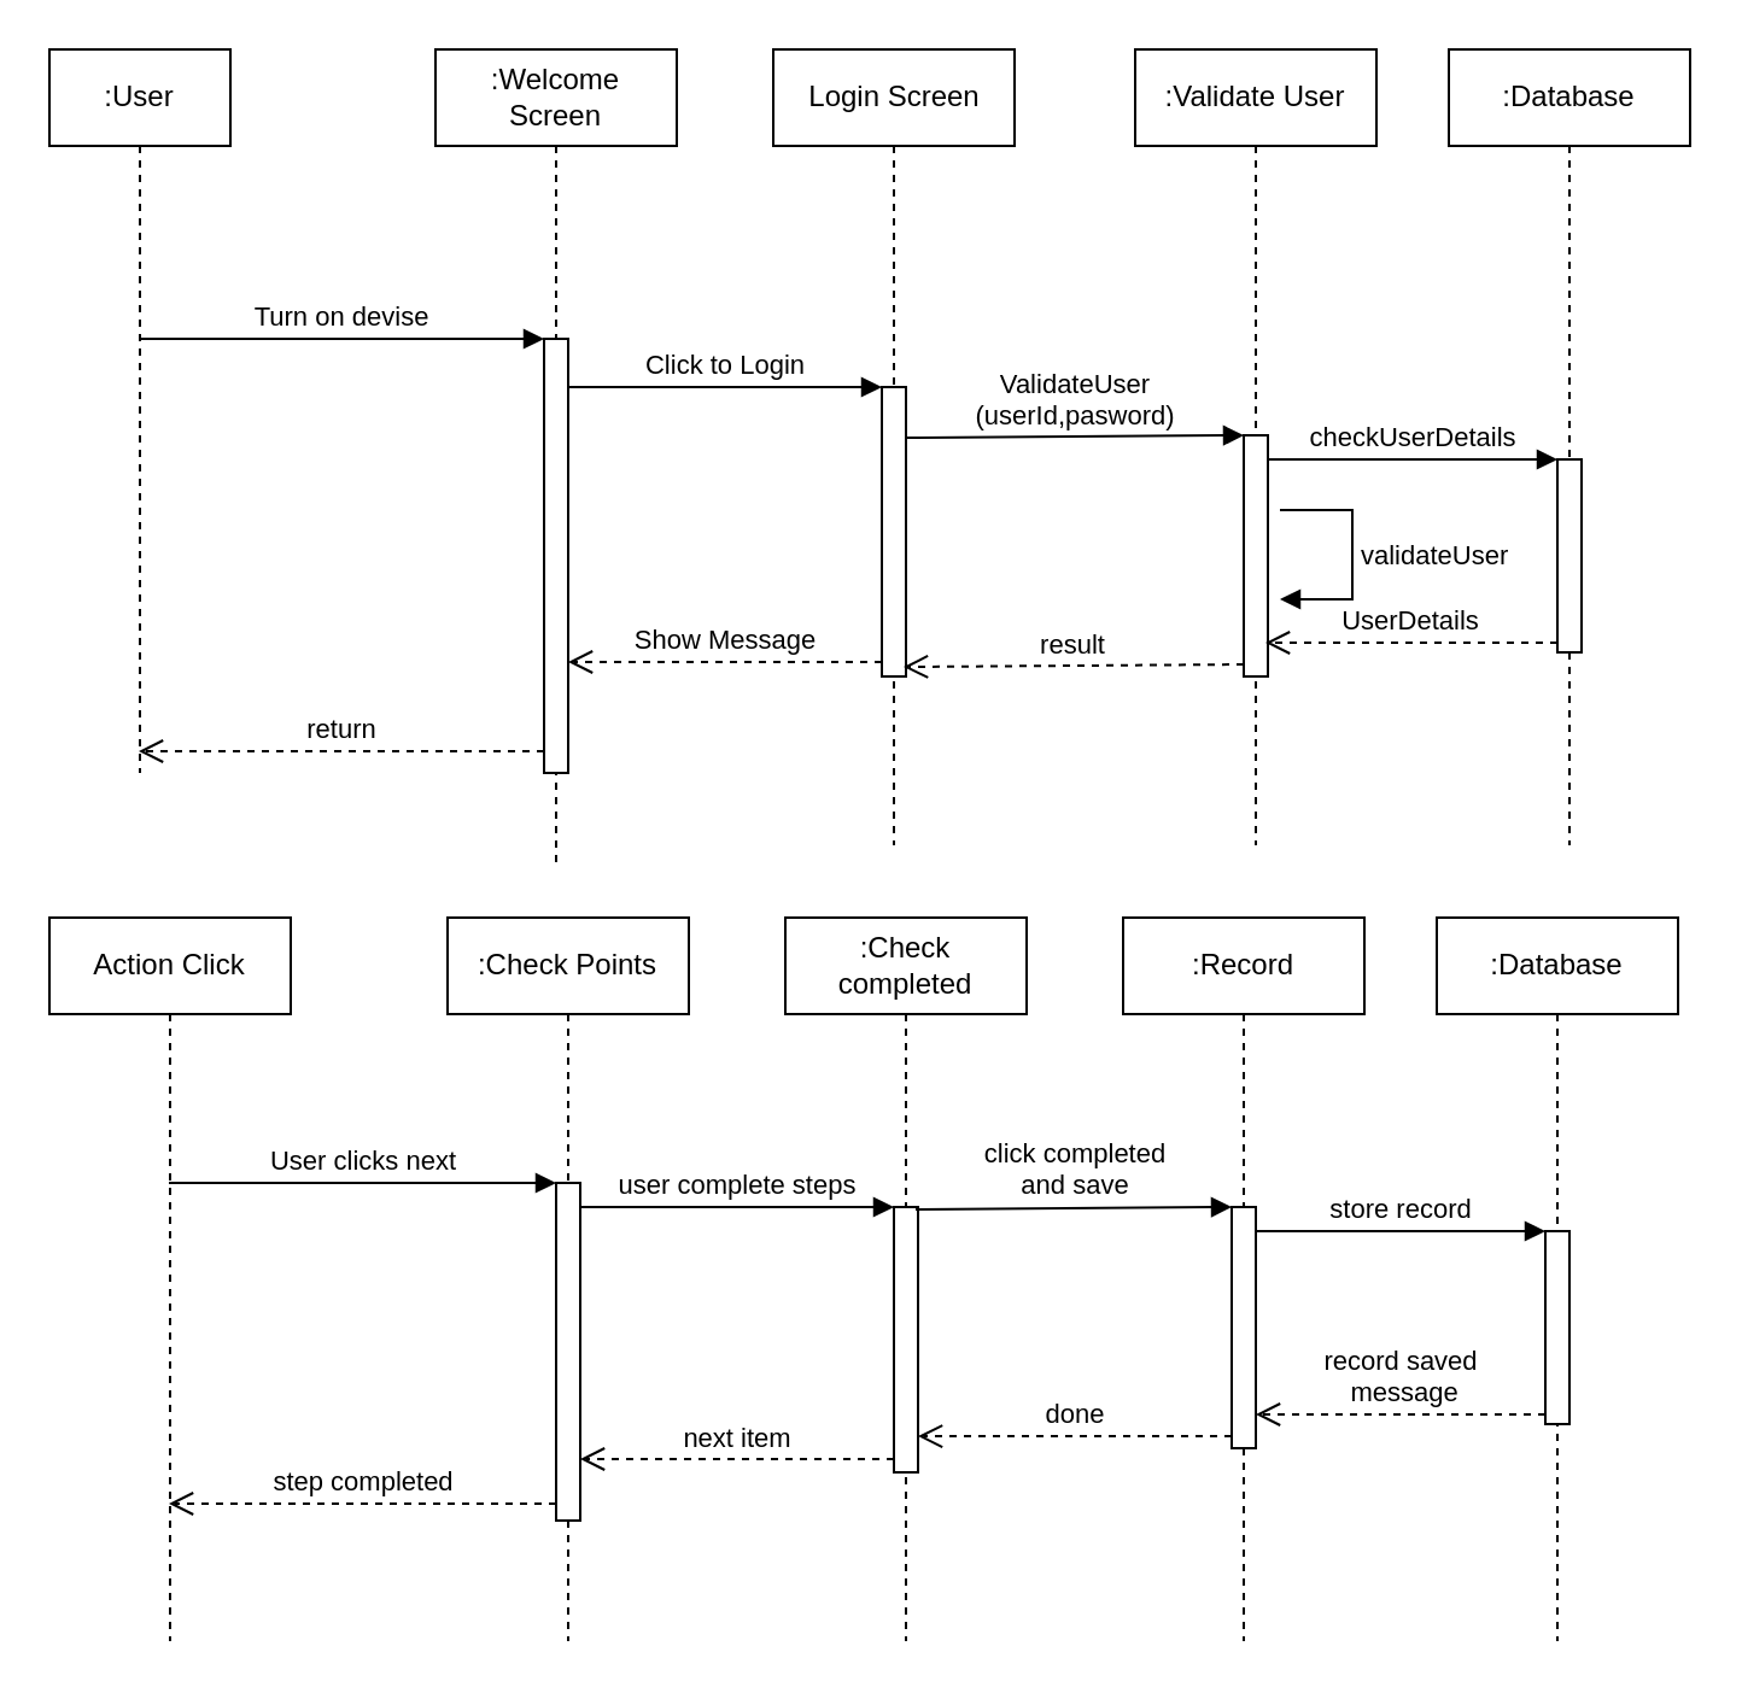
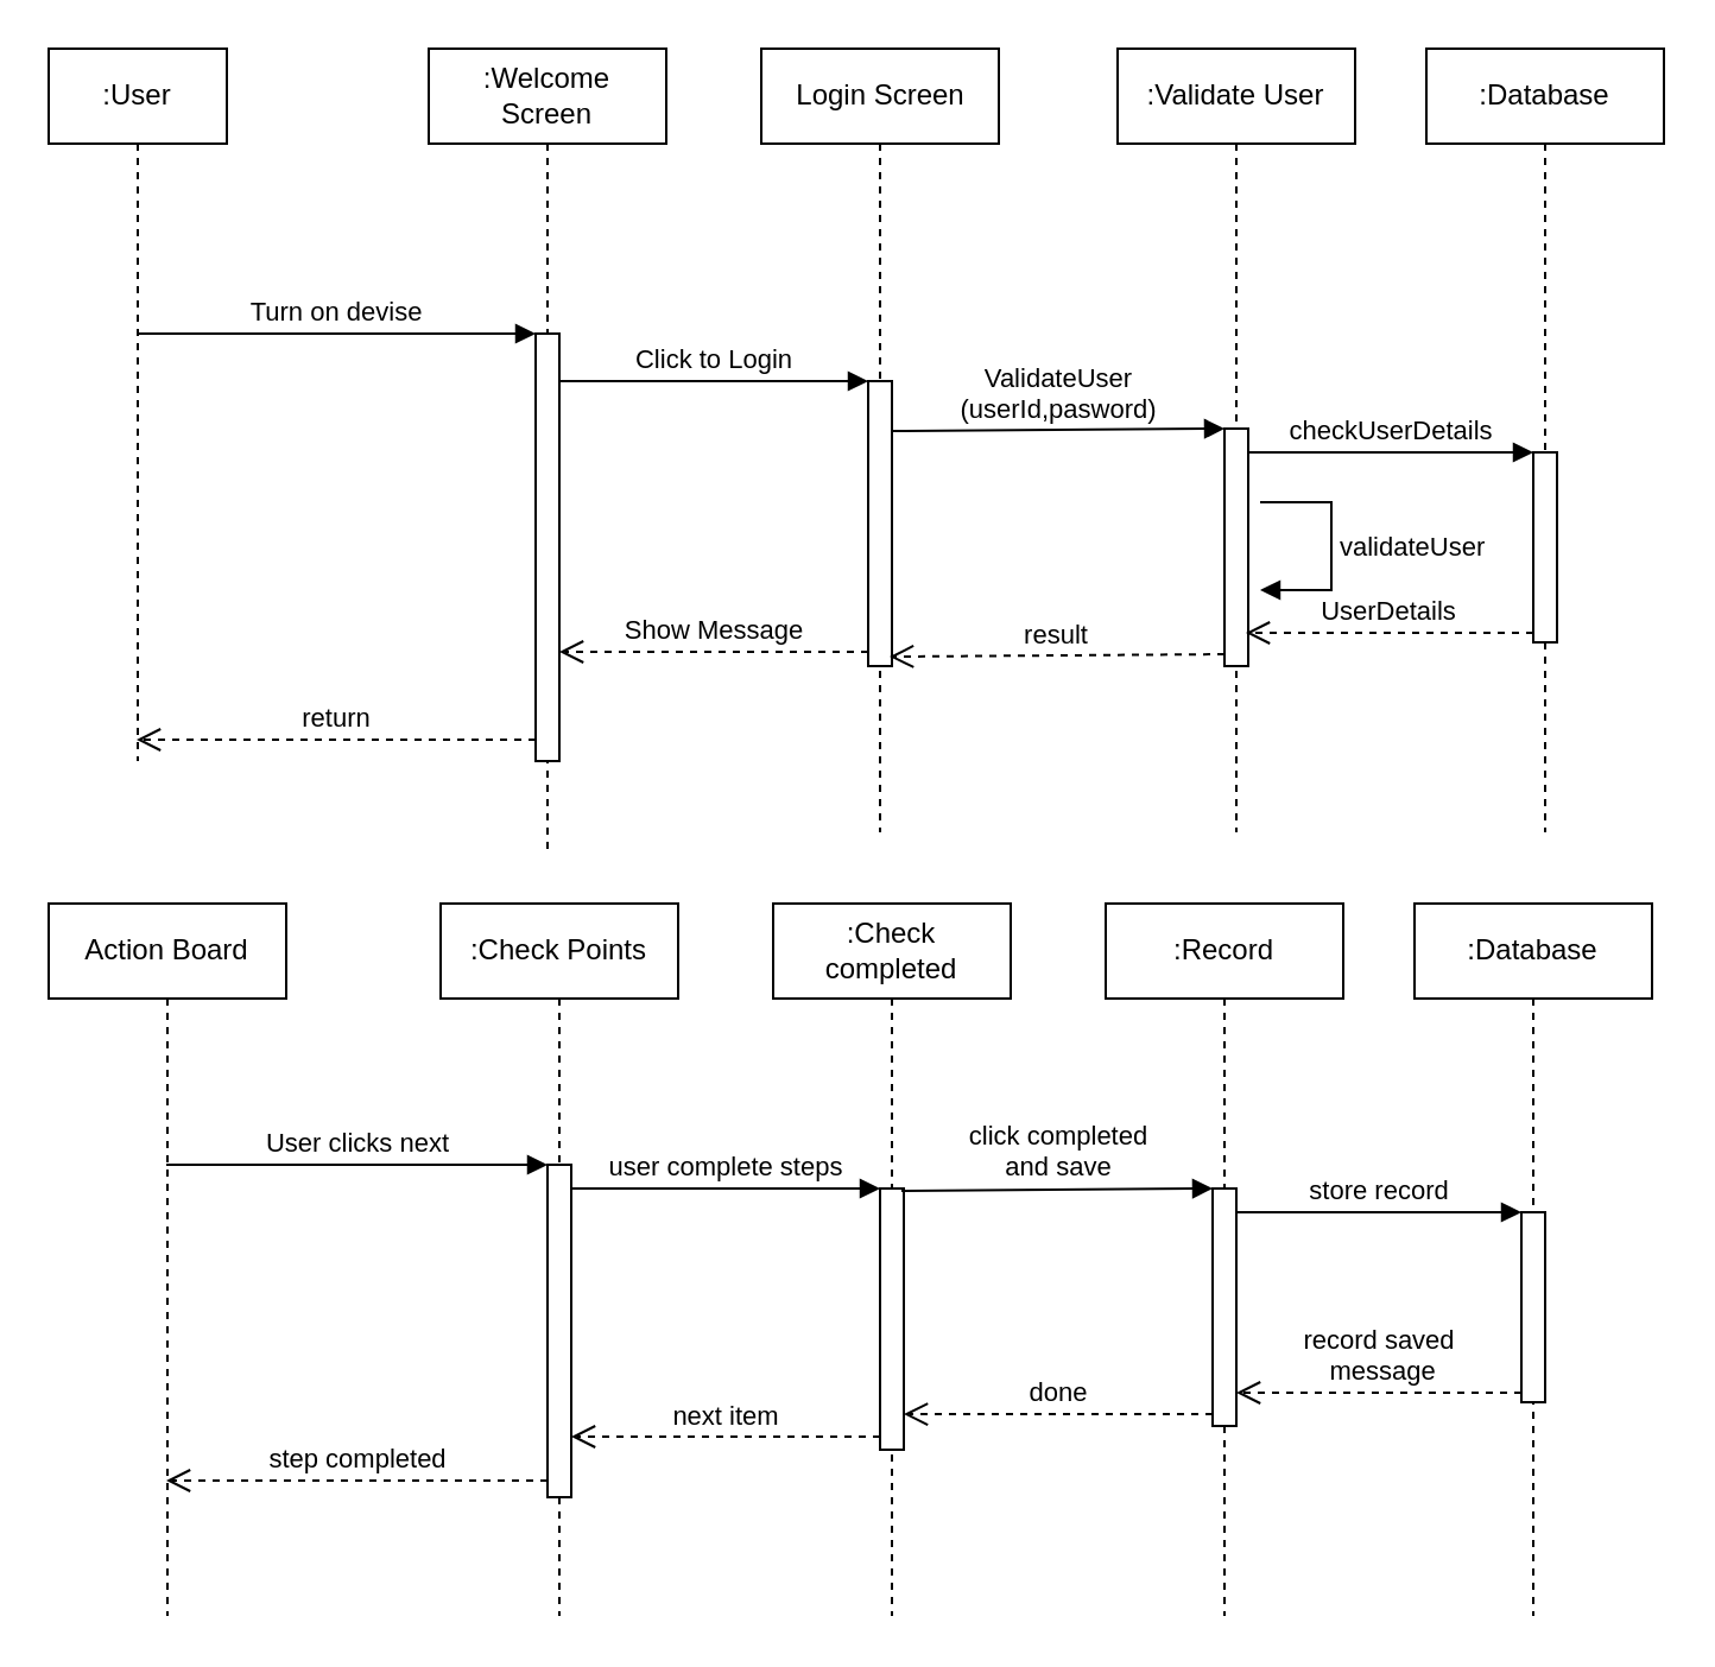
- <mxCell id="20" value="Action Click" style="shape=umlLifeline;perimeter=lifelinePerimeter;whiteSpace=wrap;html=1;container=1;collapsible=0;recursiveResize=0;outlineConnect=0;" vertex="1" parent="1"><mxGeometry x="20" y="380" width="100" height="300" as="geometry" /></mxCell>
+ <mxCell id="20" value="Action Board" style="shape=umlLifeline;perimeter=lifelinePerimeter;whiteSpace=wrap;html=1;container=1;collapsible=0;recursiveResize=0;outlineConnect=0;" vertex="1" parent="1"><mxGeometry x="20" y="380" width="100" height="300" as="geometry" /></mxCell>
